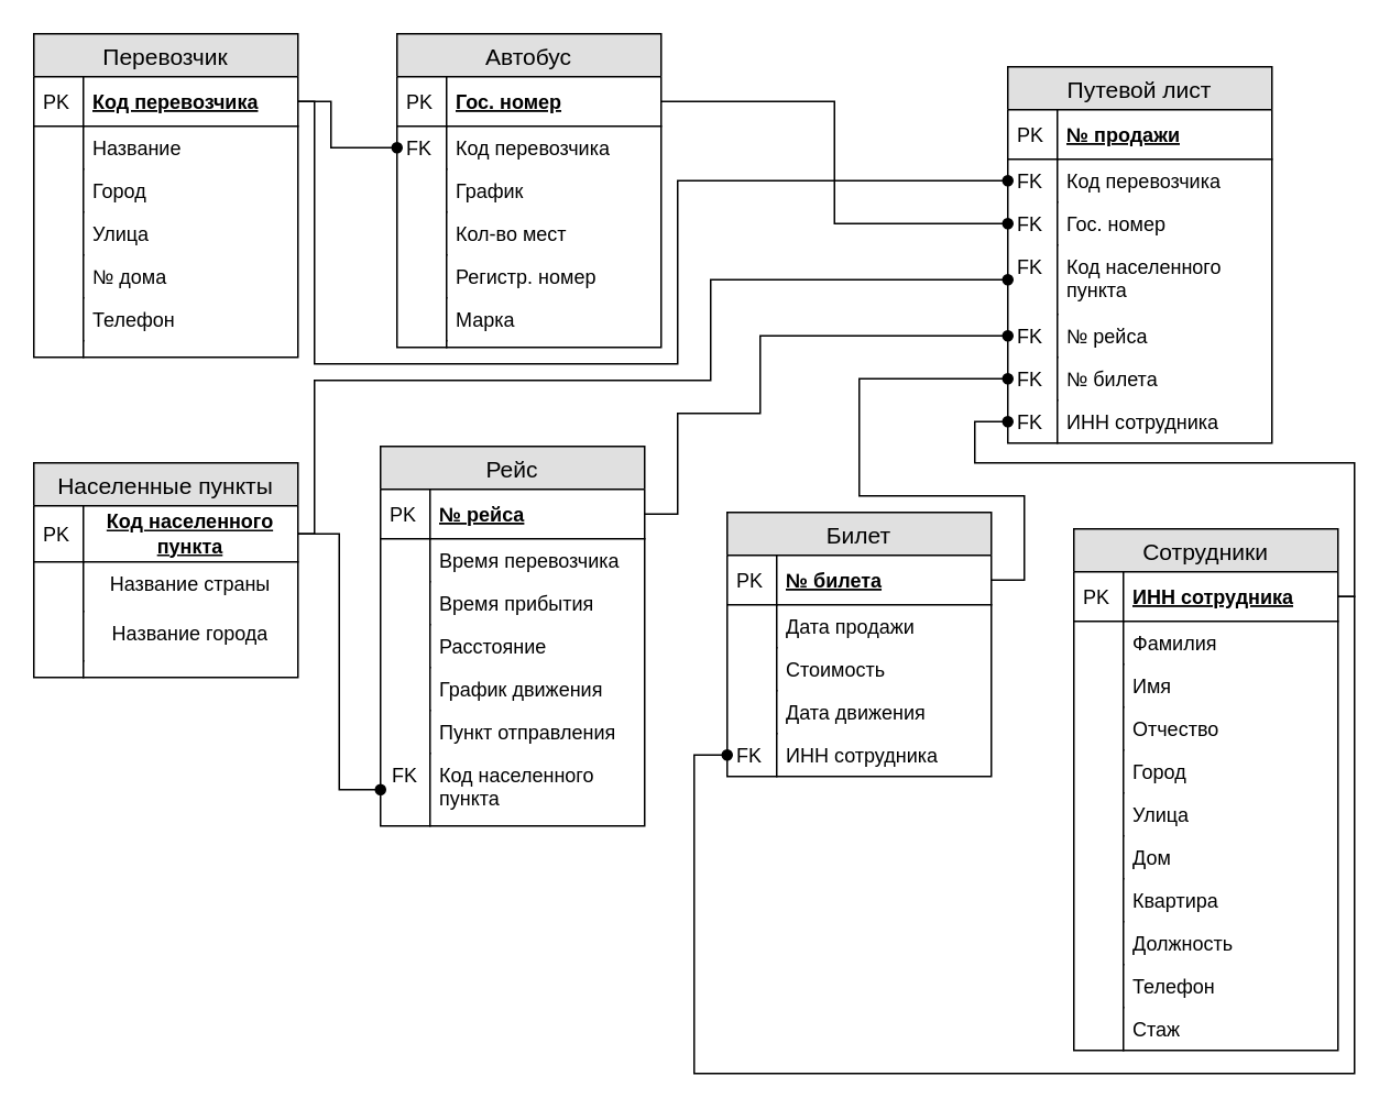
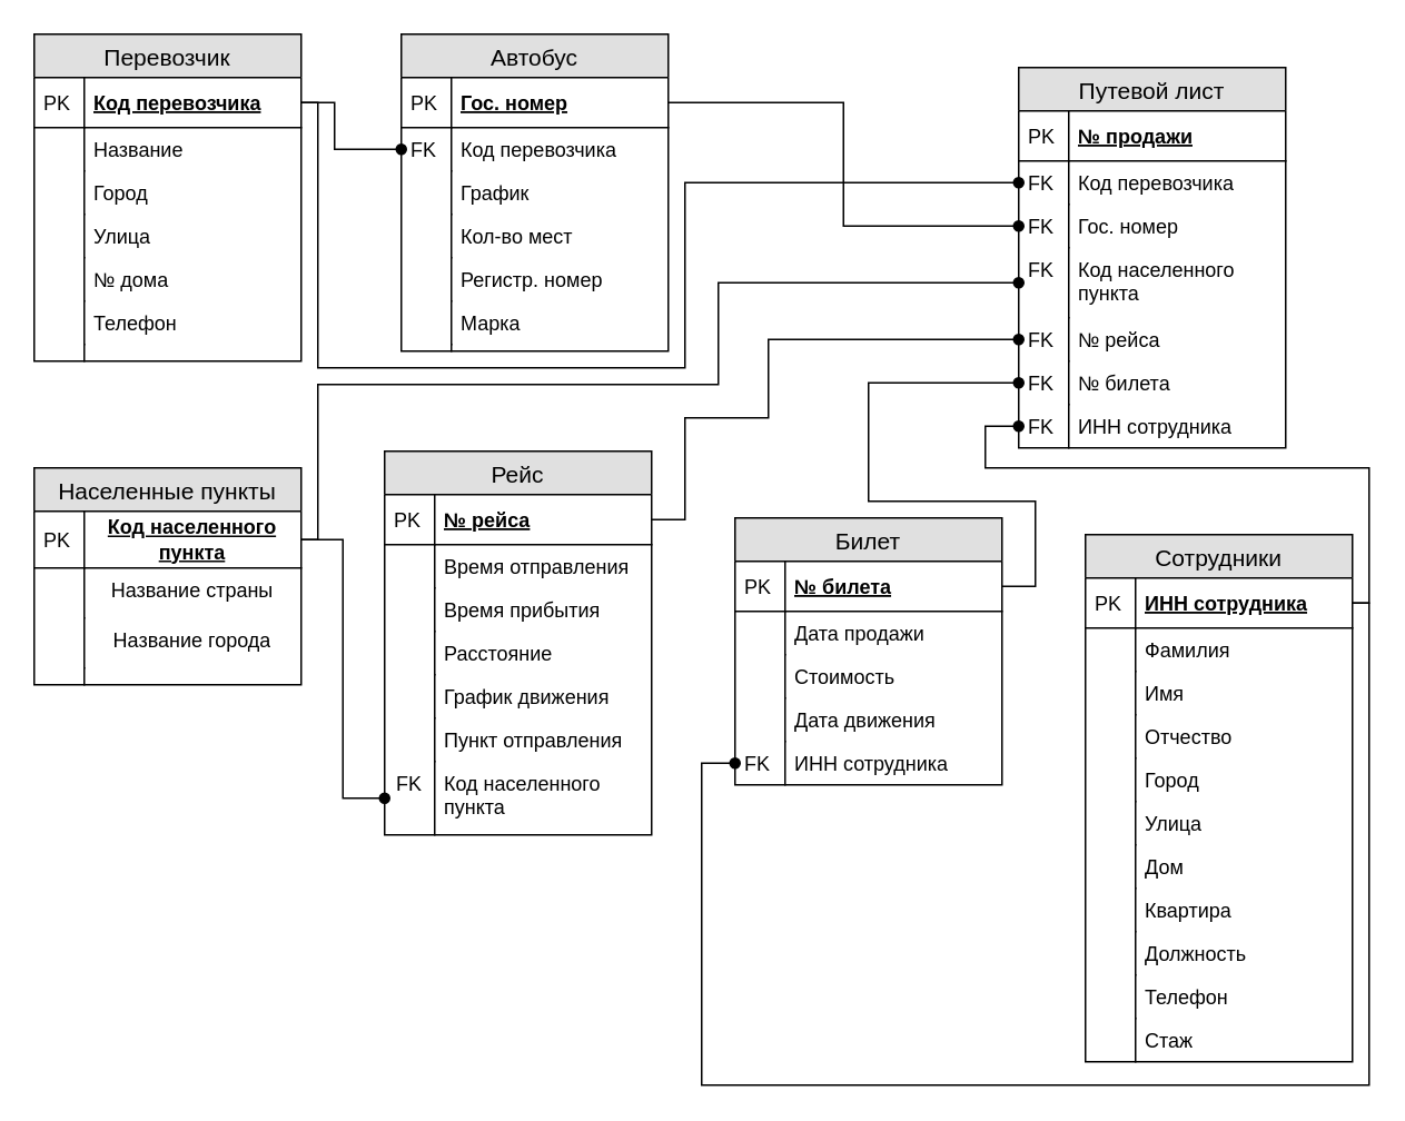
- <mxCell id="46" value="Время перевозчика" parent="43" vertex="1" style="shape=partialRectangle;top=0;left=0;right=0;bottom=0;align=left;verticalAlign=top;fillColor=none;spacingLeft=34;spacingRight=4;overflow=hidden;rotatable=0;points=[[0,0.5],[1,0.5]];portConstraint=eastwest;dropTarget=0;fontSize=12;"><mxGeometry as="geometry" height="26" width="160" y="56" /></mxCell>
+ <mxCell id="46" value="Время отправления" parent="43" vertex="1" style="shape=partialRectangle;top=0;left=0;right=0;bottom=0;align=left;verticalAlign=top;fillColor=none;spacingLeft=34;spacingRight=4;overflow=hidden;rotatable=0;points=[[0,0.5],[1,0.5]];portConstraint=eastwest;dropTarget=0;fontSize=12;"><mxGeometry as="geometry" height="26" width="160" y="56" /></mxCell>
